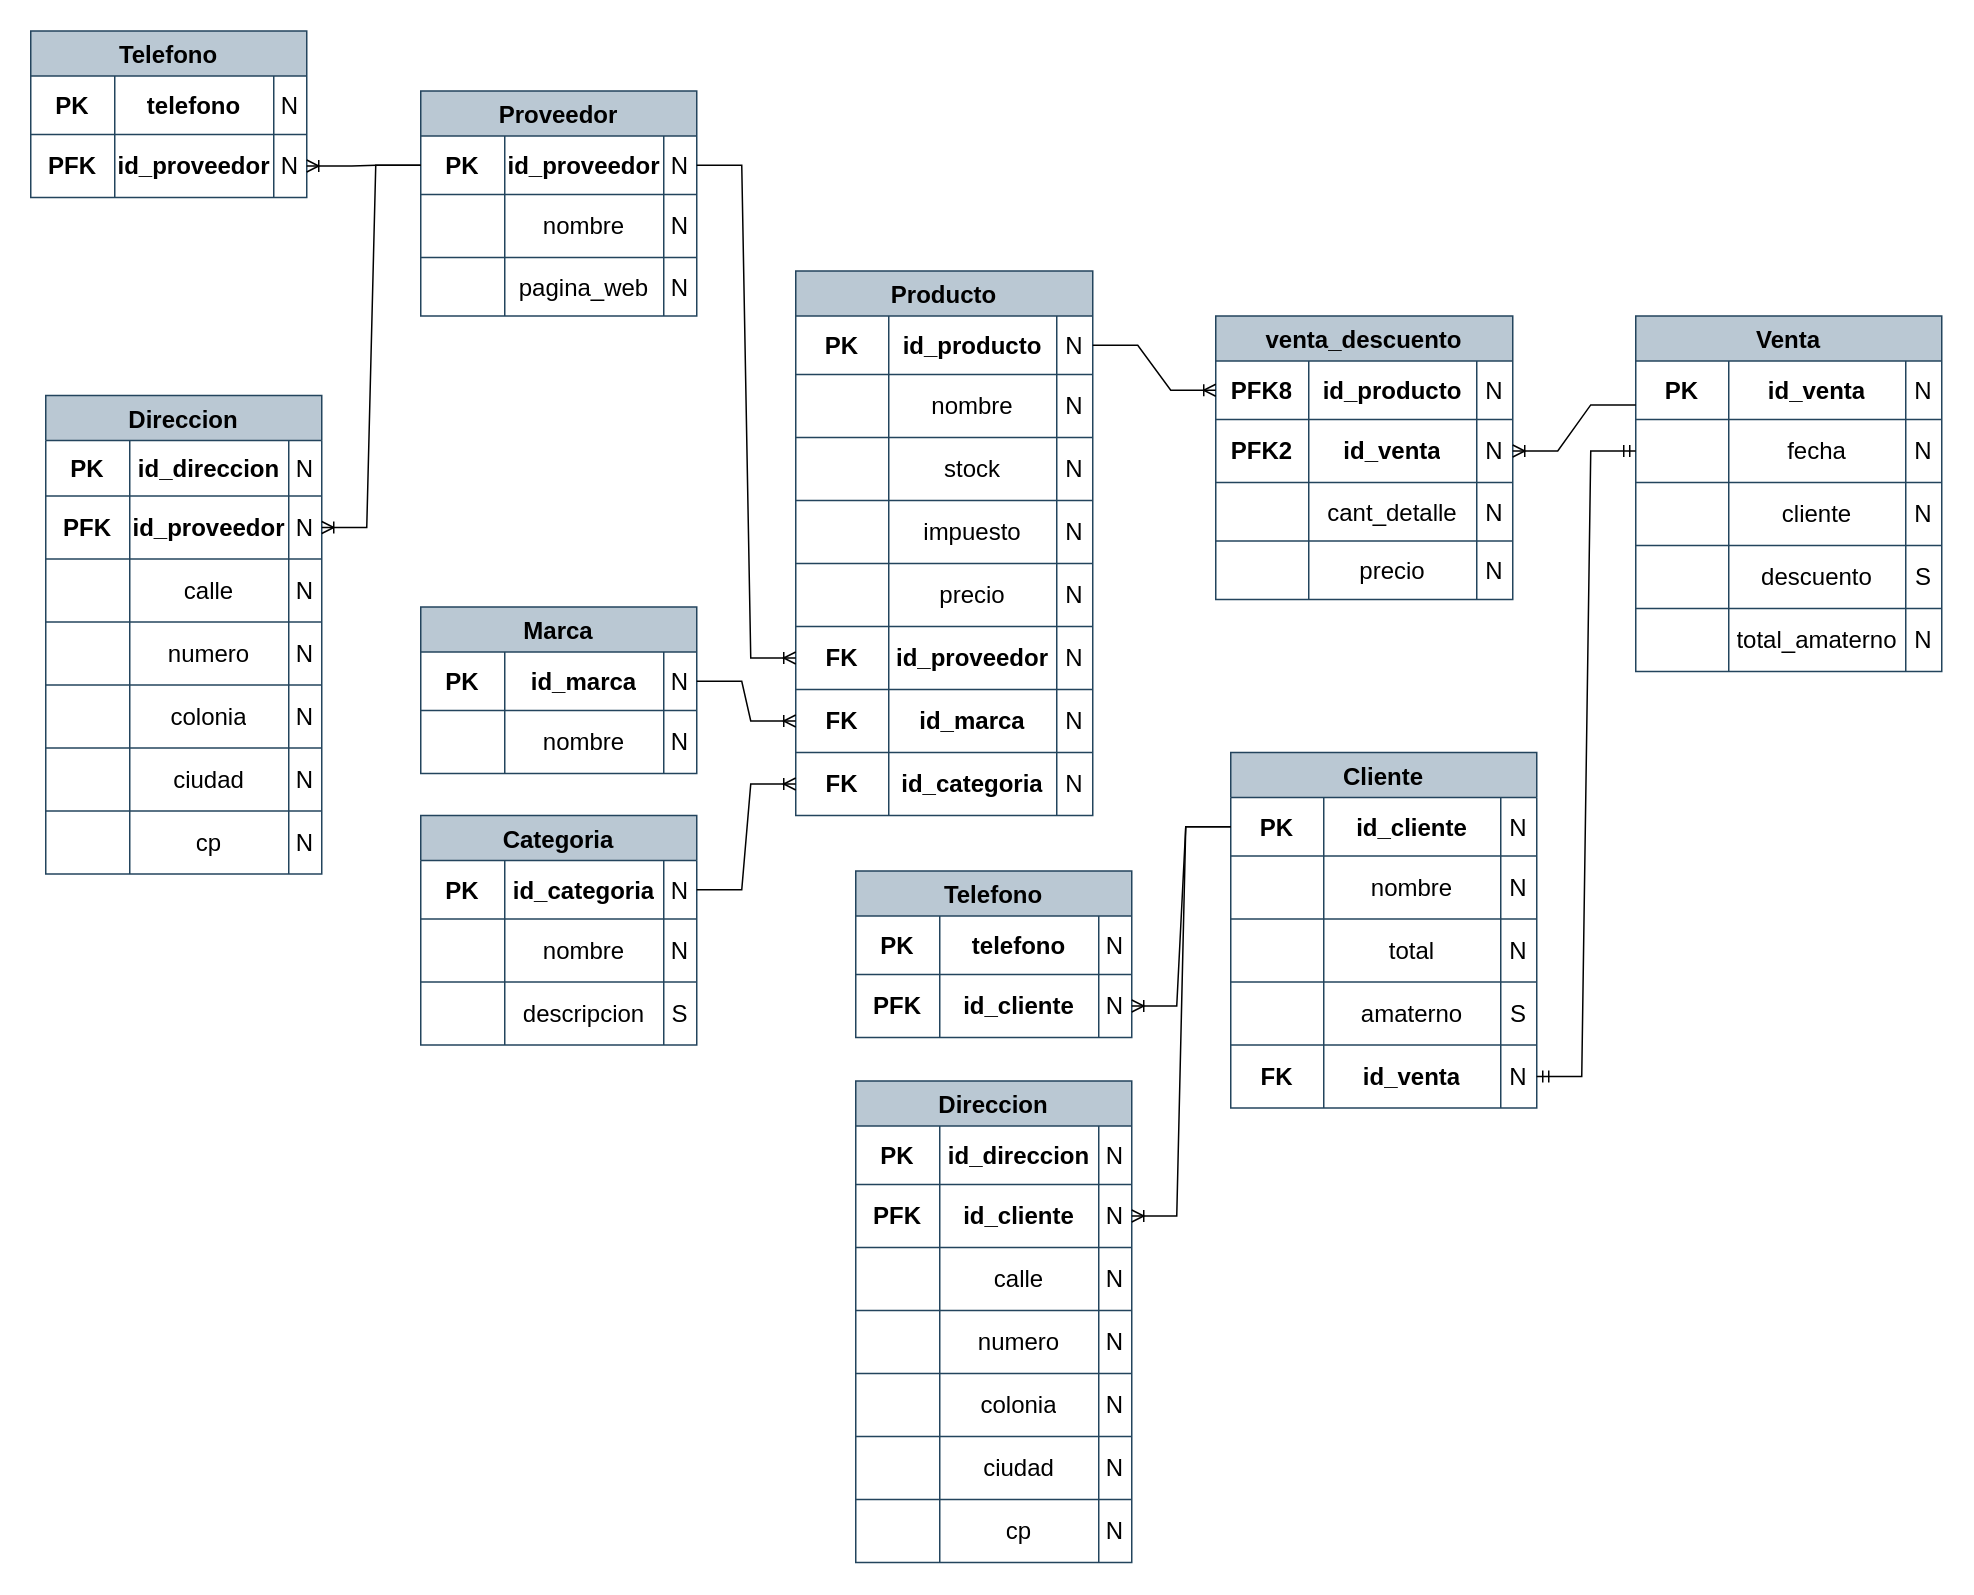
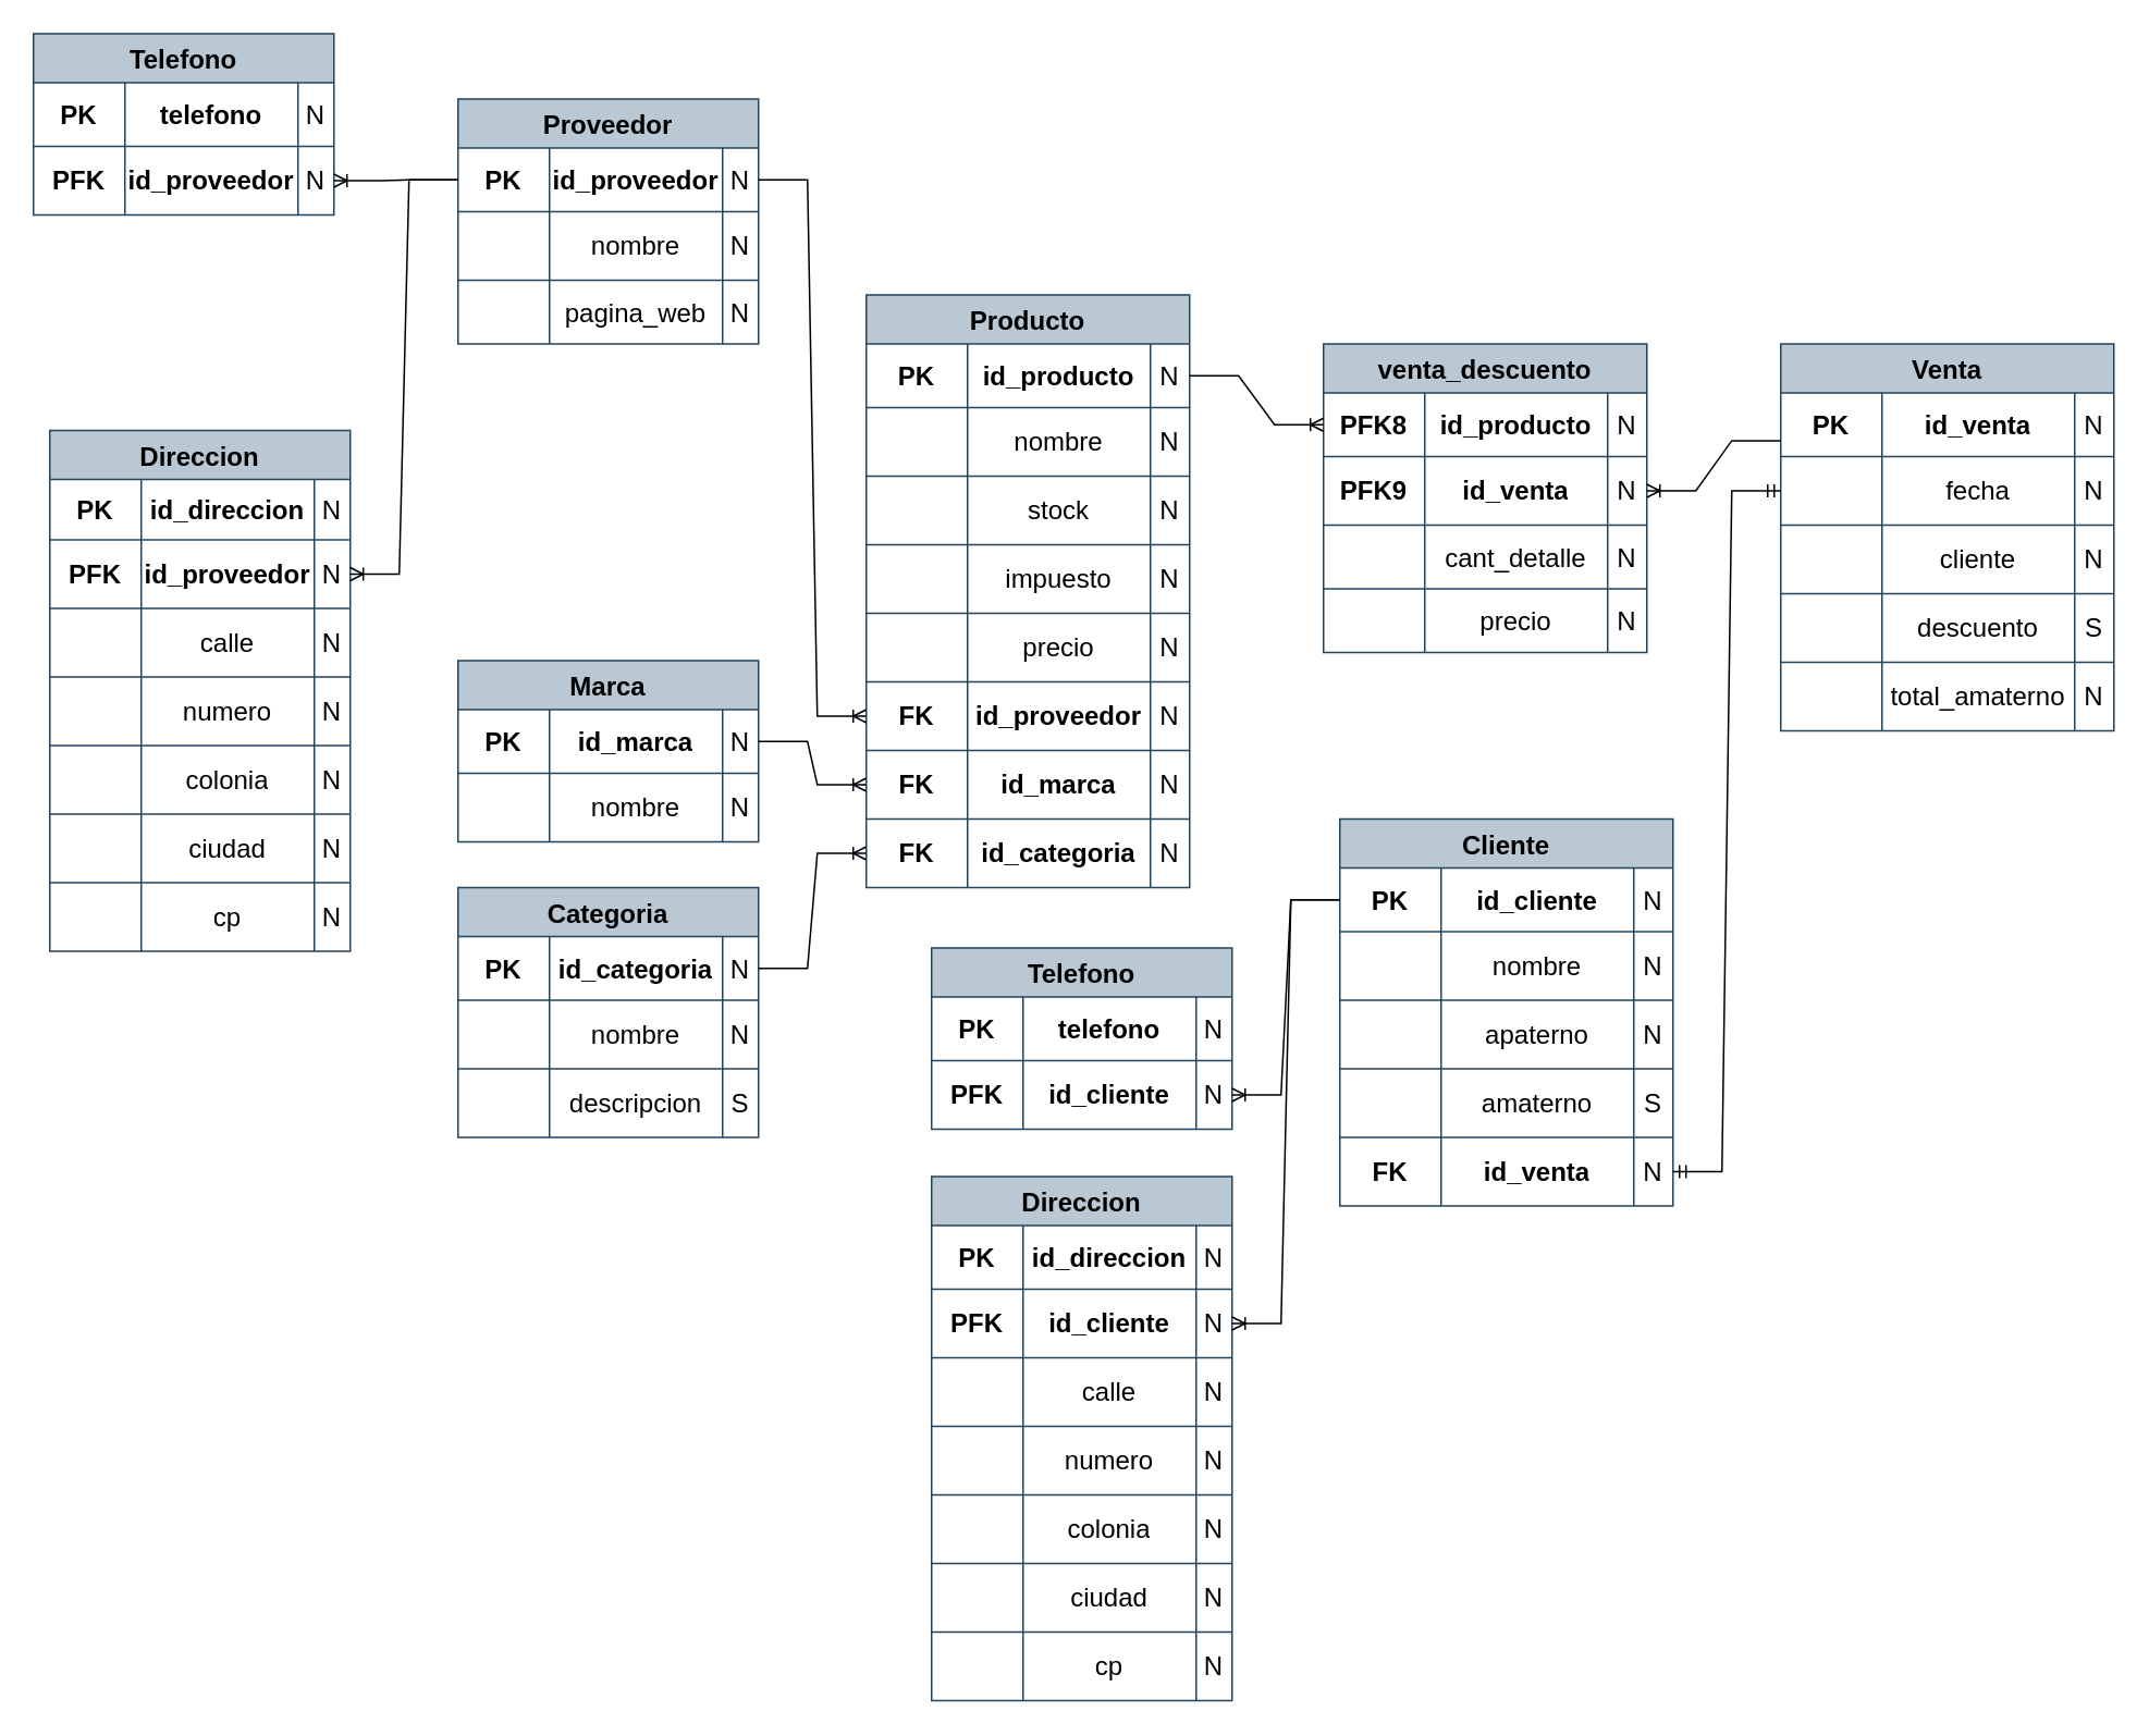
- <mxCell id="114" value="PFK2" style="shape=partialRectangle;html=1;whiteSpace=wrap;connectable=0;strokeColor=inherit;overflow=hidden;fillColor=none;top=0;left=0;bottom=0;right=0;pointerEvents=1;fontSize=16;fontStyle=1" vertex="1" parent="113"><mxGeometry width="62" height="42" as="geometry"><mxRectangle width="62" height="42" as="alternateBounds" /></mxGeometry></mxCell>
+ <mxCell id="114" value="PFK9" style="shape=partialRectangle;html=1;whiteSpace=wrap;connectable=0;strokeColor=inherit;overflow=hidden;fillColor=none;top=0;left=0;bottom=0;right=0;pointerEvents=1;fontSize=16;fontStyle=1" vertex="1" parent="113"><mxGeometry width="62" height="42" as="geometry"><mxRectangle width="62" height="42" as="alternateBounds" /></mxGeometry></mxCell>
- <mxCell id="157" value="total" style="shape=partialRectangle;html=1;whiteSpace=wrap;connectable=0;strokeColor=inherit;overflow=hidden;fillColor=none;top=0;left=0;bottom=0;right=0;pointerEvents=1;fontSize=16;fontStyle=0" vertex="1" parent="155"><mxGeometry x="62" width="118" height="42" as="geometry"><mxRectangle width="118" height="42" as="alternateBounds" /></mxGeometry></mxCell>
+ <mxCell id="157" value="apaterno" style="shape=partialRectangle;html=1;whiteSpace=wrap;connectable=0;strokeColor=inherit;overflow=hidden;fillColor=none;top=0;left=0;bottom=0;right=0;pointerEvents=1;fontSize=16;fontStyle=0" vertex="1" parent="155"><mxGeometry x="62" width="118" height="42" as="geometry"><mxRectangle width="118" height="42" as="alternateBounds" /></mxGeometry></mxCell>
